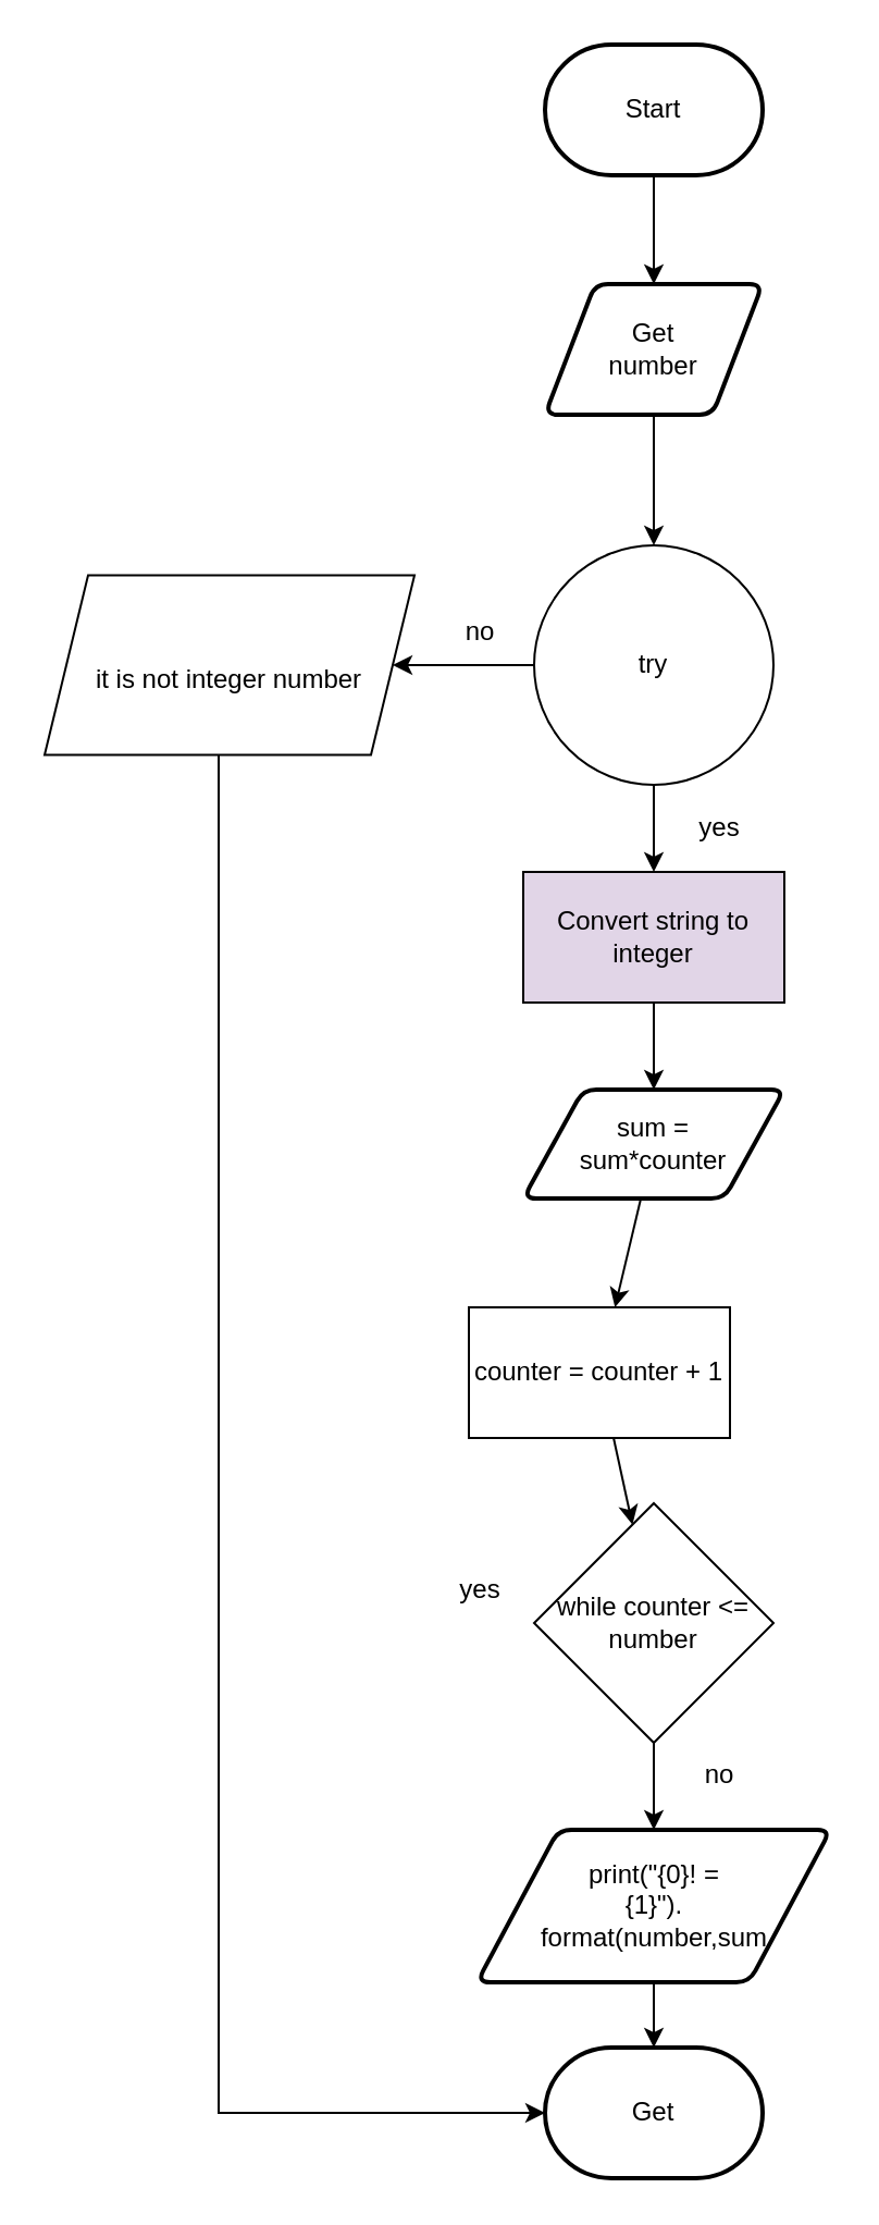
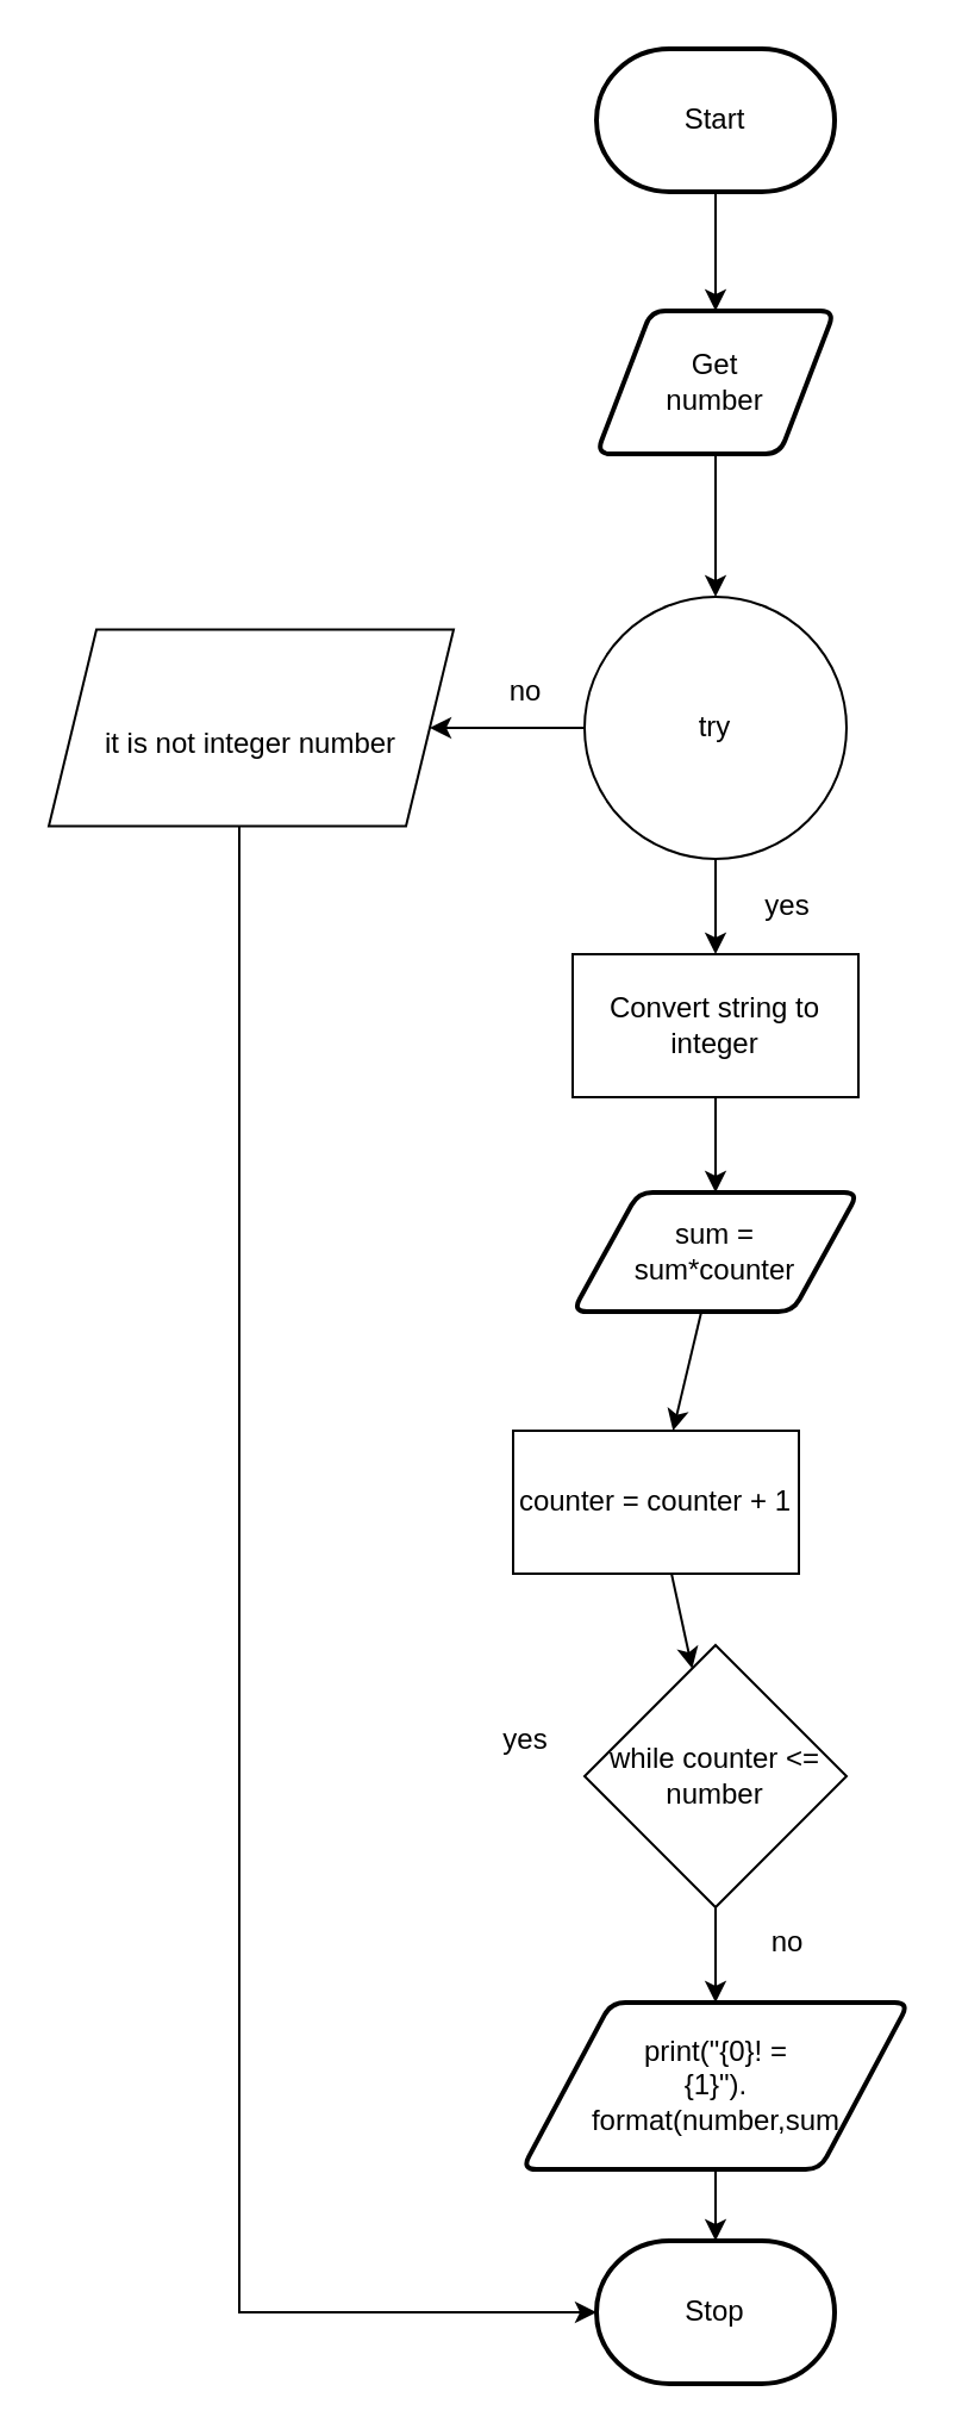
- <mxCell id="19" value="Convert string to integer" style="rounded=0;whiteSpace=wrap;html=1;labelBackgroundColor=none;fontSize=12;fillColor=#e1d5e7;" vertex="1" parent="1"><mxGeometry x="240" y="400" width="120" height="60" as="geometry" /></mxCell>
+ <mxCell id="19" value="Convert string to integer" style="rounded=0;whiteSpace=wrap;html=1;labelBackgroundColor=none;fontSize=12;" vertex="1" parent="1"><mxGeometry x="240" y="400" width="120" height="60" as="geometry" /></mxCell>
- <mxCell id="4" value="Get" style="strokeWidth=2;html=1;shape=mxgraph.flowchart.terminator;whiteSpace=wrap;" vertex="1" parent="1"><mxGeometry x="250" y="940" width="100" height="60" as="geometry" /></mxCell>
+ <mxCell id="4" value="Stop" style="strokeWidth=2;html=1;shape=mxgraph.flowchart.terminator;whiteSpace=wrap;" vertex="1" parent="1"><mxGeometry x="250" y="940" width="100" height="60" as="geometry" /></mxCell>
